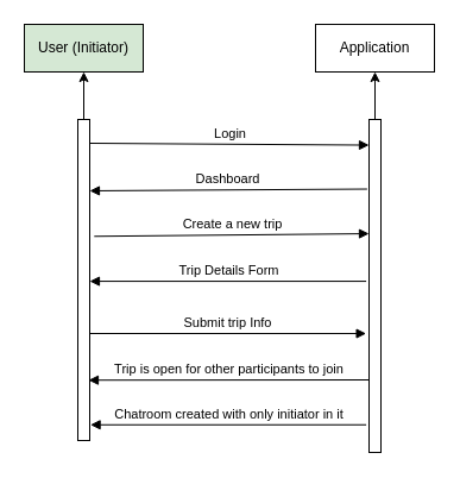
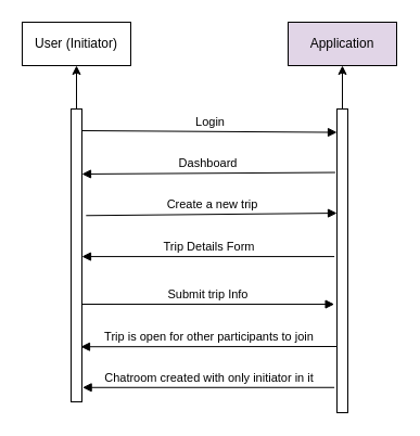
- <mxCell id="2" value="User (Initiator)" style="rounded=0;whiteSpace=wrap;html=1;fillColor=#d5e8d4;" vertex="1" parent="1"><mxGeometry x="20" y="20" width="100" height="40" as="geometry" /></mxCell>
+ <mxCell id="2" value="User (Initiator)" style="rounded=0;whiteSpace=wrap;html=1;" vertex="1" parent="1"><mxGeometry x="20" y="20" width="100" height="40" as="geometry" /></mxCell>
- <mxCell id="3" value="Application" style="rounded=0;whiteSpace=wrap;html=1;" vertex="1" parent="1"><mxGeometry x="265" y="20" width="100" height="40" as="geometry" /></mxCell>
+ <mxCell id="3" value="Application" style="rounded=0;whiteSpace=wrap;html=1;fillColor=#e1d5e7;" vertex="1" parent="1"><mxGeometry x="265" y="20" width="100" height="40" as="geometry" /></mxCell>
